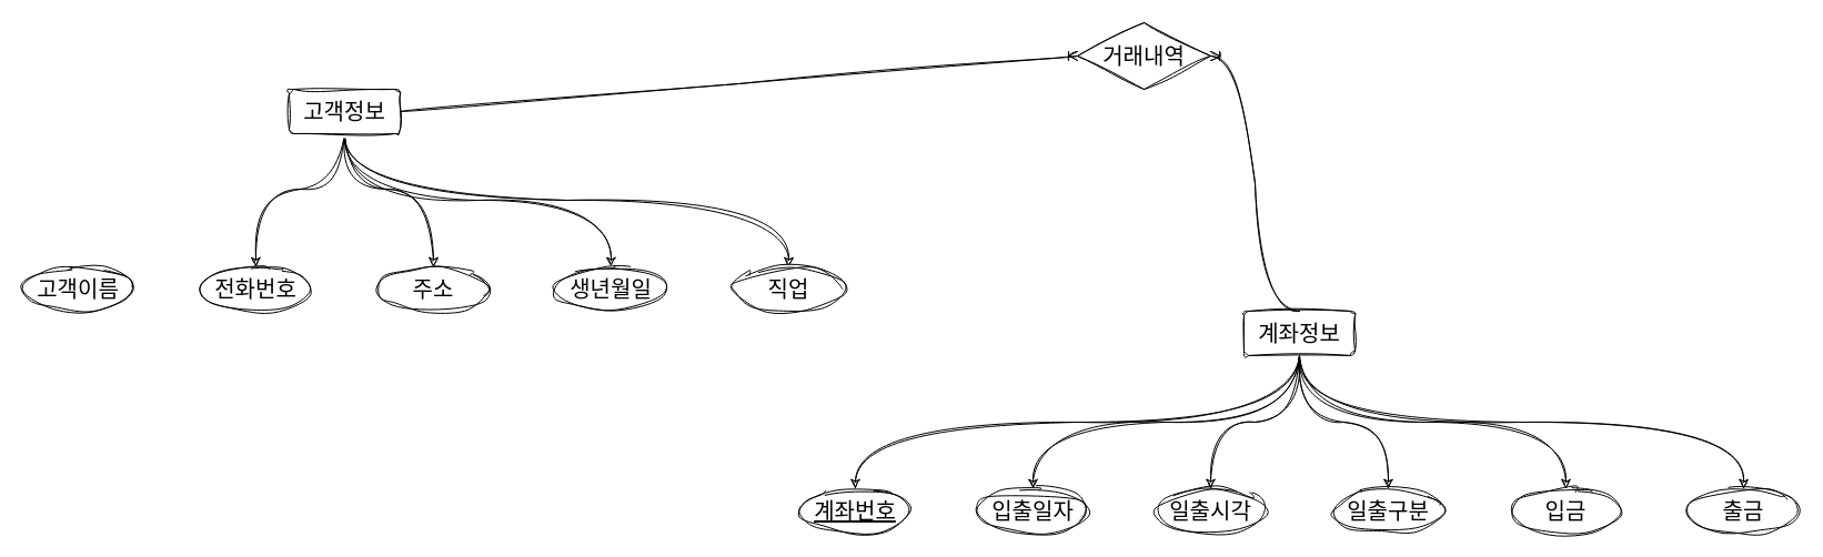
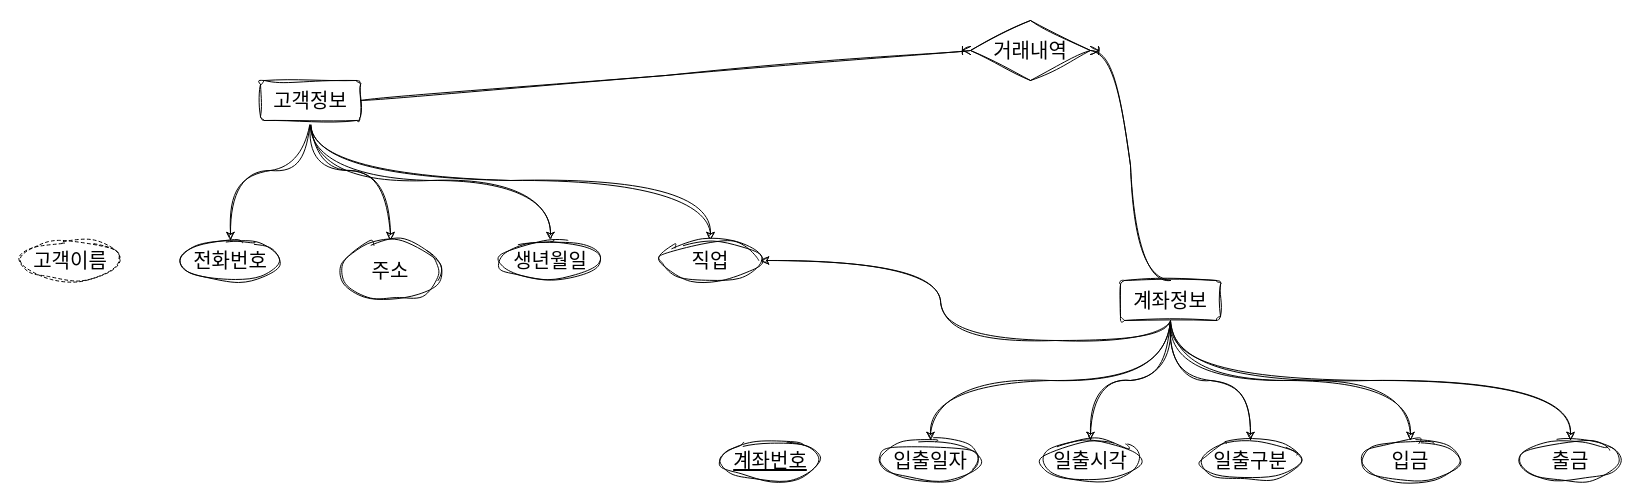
- <mxCell id="7" value="고객이름" style="ellipse;whiteSpace=wrap;html=1;align=center;sketch=1;hachureGap=4;jiggle=2;curveFitting=1;fontFamily=Architects Daughter;fontSource=https%3A%2F%2Ffonts.googleapis.com%2Fcss%3Ffamily%3DArchitects%2BDaughter;fontSize=20;" parent="1" vertex="1"><mxGeometry x="20" y="240" width="100" height="40" as="geometry" /></mxCell>
+ <mxCell id="7" value="고객이름" style="ellipse;whiteSpace=wrap;html=1;align=center;sketch=1;hachureGap=4;jiggle=2;curveFitting=1;fontFamily=Architects Daughter;fontSource=https%3A%2F%2Ffonts.googleapis.com%2Fcss%3Ffamily%3DArchitects%2BDaughter;fontSize=20;dashed=1;" parent="1" vertex="1"><mxGeometry x="20" y="240" width="100" height="40" as="geometry" /></mxCell>
- <mxCell id="11" value="주소" style="ellipse;whiteSpace=wrap;html=1;align=center;sketch=1;hachureGap=4;jiggle=2;curveFitting=1;fontFamily=Architects Daughter;fontSource=https%3A%2F%2Ffonts.googleapis.com%2Fcss%3Ffamily%3DArchitects%2BDaughter;fontSize=20;" parent="1" vertex="1"><mxGeometry x="340" y="240" width="100" height="40" as="geometry" /></mxCell>
+ <mxCell id="11" value="주소" style="ellipse;whiteSpace=wrap;html=1;align=center;sketch=1;hachureGap=4;jiggle=2;curveFitting=1;fontFamily=Architects Daughter;fontSource=https%3A%2F%2Ffonts.googleapis.com%2Fcss%3Ffamily%3DArchitects%2BDaughter;fontSize=20;" parent="1" vertex="1"><mxGeometry x="340" y="240" width="100" height="60" as="geometry" /></mxCell>
- <mxCell id="18" style="edgeStyle=orthogonalEdgeStyle;sketch=1;hachureGap=4;jiggle=2;curveFitting=1;orthogonalLoop=1;jettySize=auto;html=1;fontFamily=Architects Daughter;fontSource=https%3A%2F%2Ffonts.googleapis.com%2Fcss%3Ffamily%3DArchitects%2BDaughter;fontSize=16;exitX=0.5;exitY=1;exitDx=0;exitDy=0;curved=1;" edge="1" parent="1" source="23" target="12"><mxGeometry relative="1" as="geometry" /></mxCell>
+ <mxCell id="18" style="edgeStyle=orthogonalEdgeStyle;sketch=1;hachureGap=4;jiggle=2;curveFitting=1;orthogonalLoop=1;jettySize=auto;html=1;fontFamily=Architects Daughter;fontSource=https%3A%2F%2Ffonts.googleapis.com%2Fcss%3Ffamily%3DArchitects%2BDaughter;fontSize=16;exitX=0.5;exitY=1;exitDx=0;exitDy=0;curved=1;" edge="1" parent="1" source="23" target="9"><mxGeometry relative="1" as="geometry" /></mxCell>
